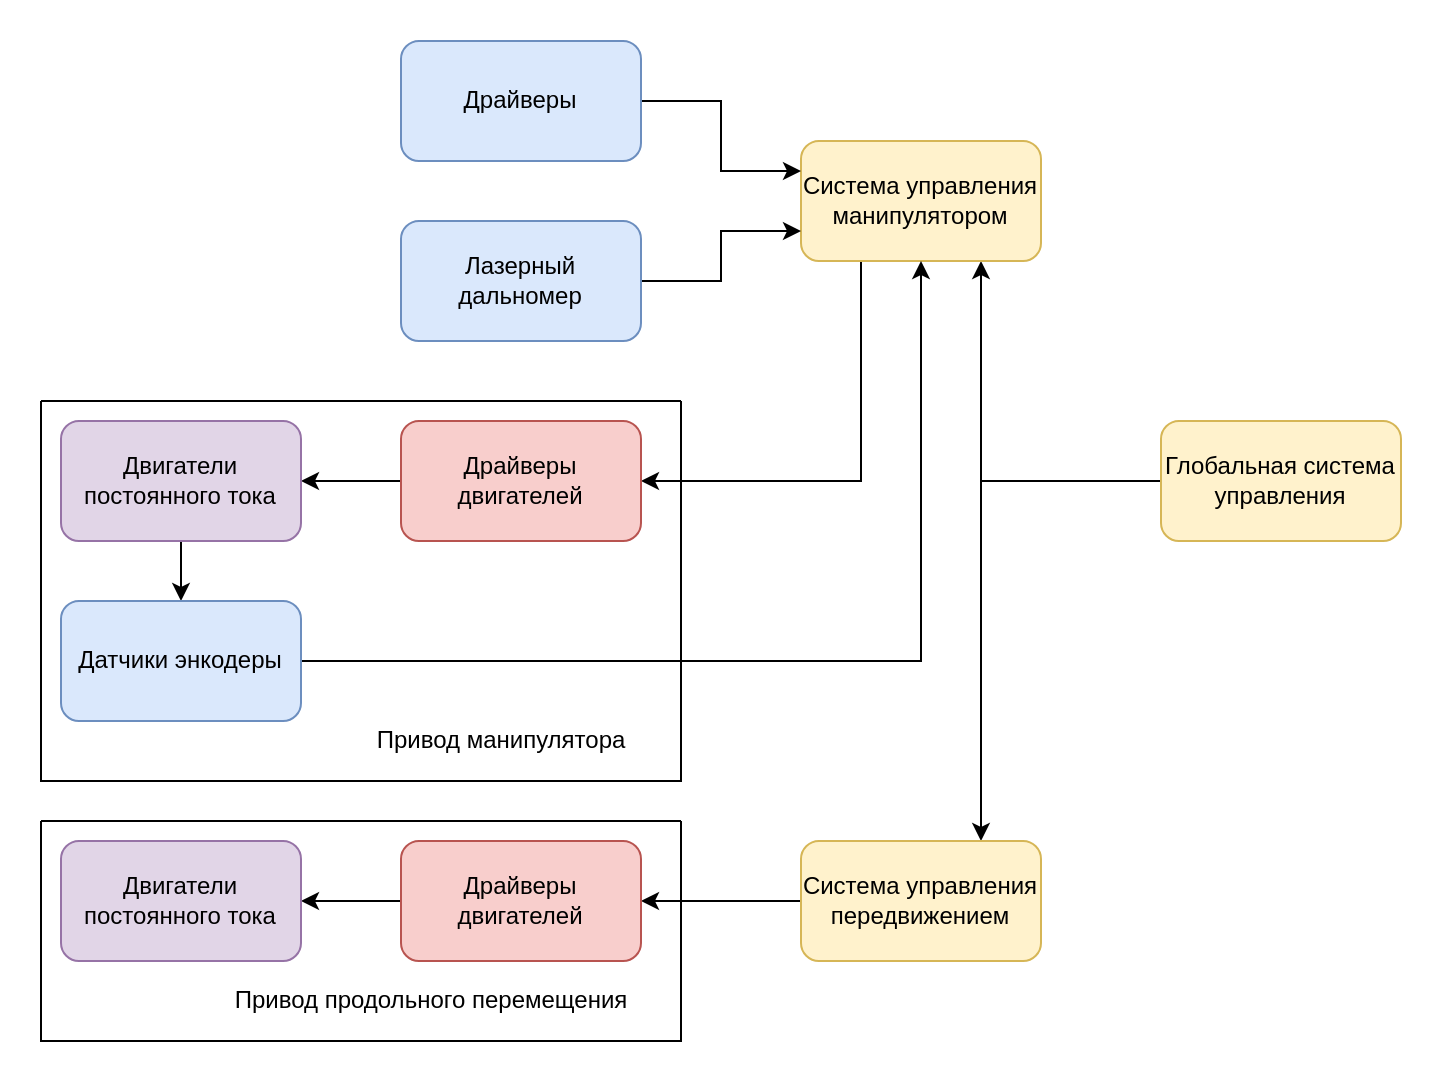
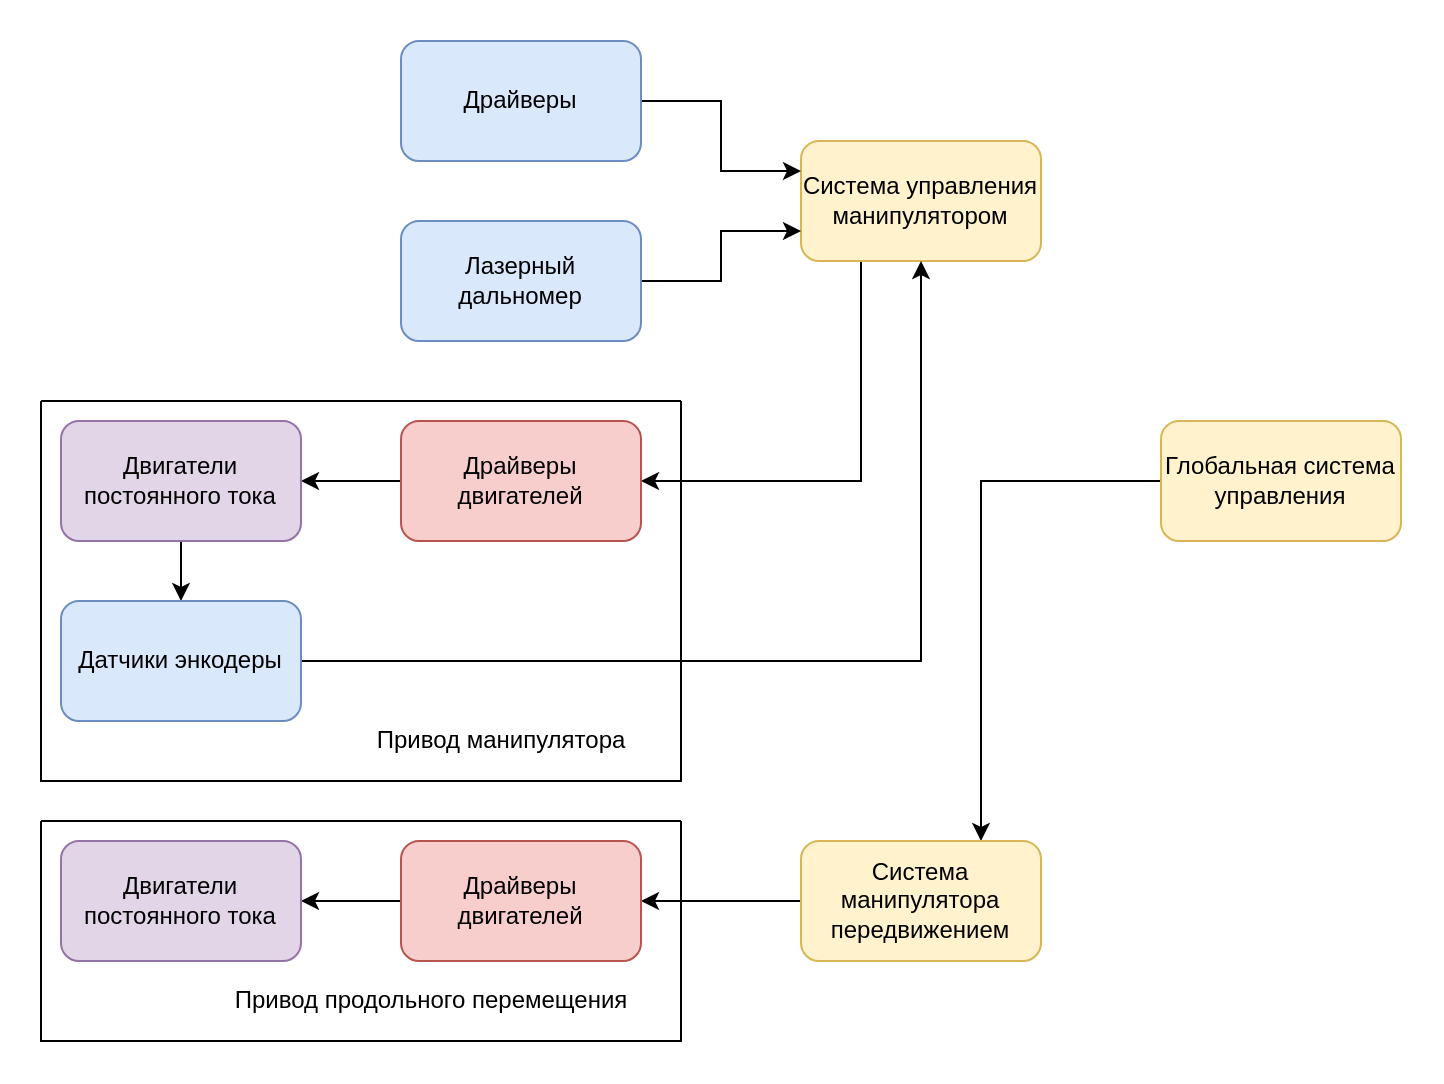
- <mxCell id="2" value="" style="edgeStyle=orthogonalEdgeStyle;rounded=0;orthogonalLoop=1;jettySize=auto;html=1;entryX=0.75;entryY=1;entryDx=0;entryDy=0;" parent="1" source="4" target="6" edge="1"><mxGeometry relative="1" as="geometry" /></mxCell>
- <mxCell id="8" value="Система управления передвижением" style="whiteSpace=wrap;html=1;fillColor=#fff2cc;strokeColor=#d6b656;rounded=1;" parent="1" vertex="1"><mxGeometry x="400" y="420" width="120" height="60" as="geometry" /></mxCell>
+ <mxCell id="8" value="Система манипулятора передвижением" style="whiteSpace=wrap;html=1;fillColor=#fff2cc;strokeColor=#d6b656;rounded=1;" parent="1" vertex="1"><mxGeometry x="400" y="420" width="120" height="60" as="geometry" /></mxCell>
